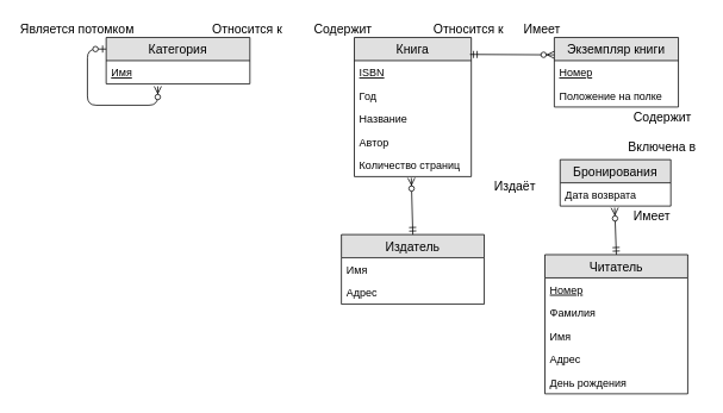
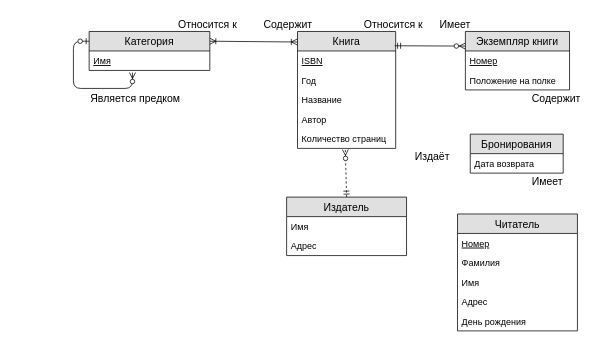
- <mxCell id="37" value="&lt;font style=&quot;font-size: 14px&quot;&gt;Является потомком&lt;br&gt;&lt;/font&gt;" style="text;html=1;resizable=0;points=[];autosize=1;align=left;verticalAlign=top;spacingTop=-4;" vertex="1" parent="1"><mxGeometry x="20" y="20.5" width="137" height="14" as="geometry" /></mxCell>
+ <mxCell id="26" value="" style="fontSize=12;html=1;endArrow=ERoneToMany;startArrow=ERoneToMany;strokeColor=#000000;exitX=1;exitY=0.25;exitDx=0;exitDy=0;entryX=-0.002;entryY=0.09;entryDx=0;entryDy=0;entryPerimeter=0;" edge="1" parent="1" source="15" target="2"><mxGeometry width="100" height="100" relative="1" as="geometry"><mxPoint x="118" y="93" as="sourcePoint" /><mxPoint x="200" y="76" as="targetPoint" /></mxGeometry></mxCell>
+ <mxCell id="38" value="&lt;font style=&quot;font-size: 14px&quot;&gt;Является предком&lt;/font&gt;" style="text;html=1;resizable=0;points=[];autosize=1;align=left;verticalAlign=top;spacingTop=-4;" vertex="1" parent="1"><mxGeometry x="118" y="119.5" width="130" height="14" as="geometry" /></mxCell>
- <mxCell id="29" value="&lt;font style=&quot;font-size: 14px&quot;&gt;Включена в&lt;/font&gt;" style="text;html=1;resizable=0;points=[];autosize=1;align=left;verticalAlign=top;spacingTop=-4;" vertex="1" parent="1"><mxGeometry x="701" y="152.5" width="86" height="14" as="geometry" /></mxCell>
- <mxCell id="35" value="" style="fontSize=12;html=1;endArrow=ERzeroToMany;startArrow=ERmandOne;strokeColor=#000000;exitX=0.5;exitY=0;exitDx=0;exitDy=0;entryX=0.487;entryY=1.053;entryDx=0;entryDy=0;entryPerimeter=0;" edge="1" parent="1" source="12" target="7"><mxGeometry width="100" height="100" relative="1" as="geometry"><mxPoint x="127" y="337" as="sourcePoint" /><mxPoint x="227" y="237" as="targetPoint" /></mxGeometry></mxCell>
+ <mxCell id="35" value="" style="fontSize=12;html=1;endArrow=ERzeroToMany;startArrow=ERmandOne;strokeColor=#000000;exitX=0.5;exitY=0;exitDx=0;exitDy=0;entryX=0.487;entryY=1.053;entryDx=0;entryDy=0;entryPerimeter=0;dashed=1;" edge="1" parent="1" source="12" target="7"><mxGeometry width="100" height="100" relative="1" as="geometry"><mxPoint x="127" y="337" as="sourcePoint" /><mxPoint x="227" y="237" as="targetPoint" /></mxGeometry></mxCell>
- <mxCell id="27" value="" style="fontSize=12;html=1;endArrow=ERzeroToMany;startArrow=ERmandOne;strokeColor=#000000;exitX=0.5;exitY=0;exitDx=0;exitDy=0;entryX=0.493;entryY=1.073;entryDx=0;entryDy=0;entryPerimeter=0;" edge="1" parent="1" source="18" target="25"><mxGeometry width="100" height="100" relative="1" as="geometry"><mxPoint x="705" y="273.5" as="sourcePoint" /><mxPoint x="704.166" y="214.604" as="targetPoint" /></mxGeometry></mxCell>
